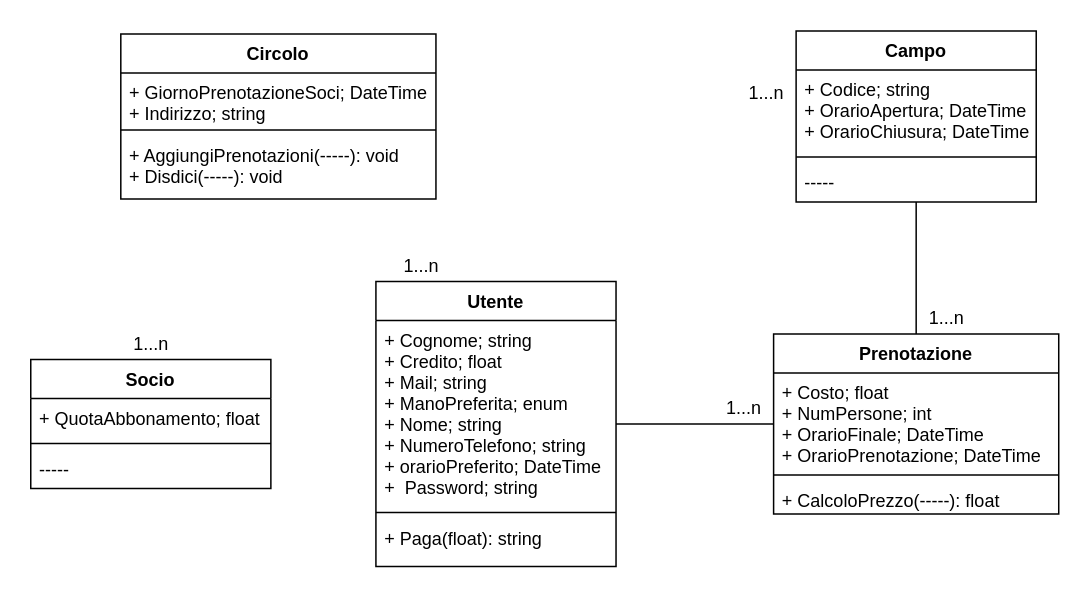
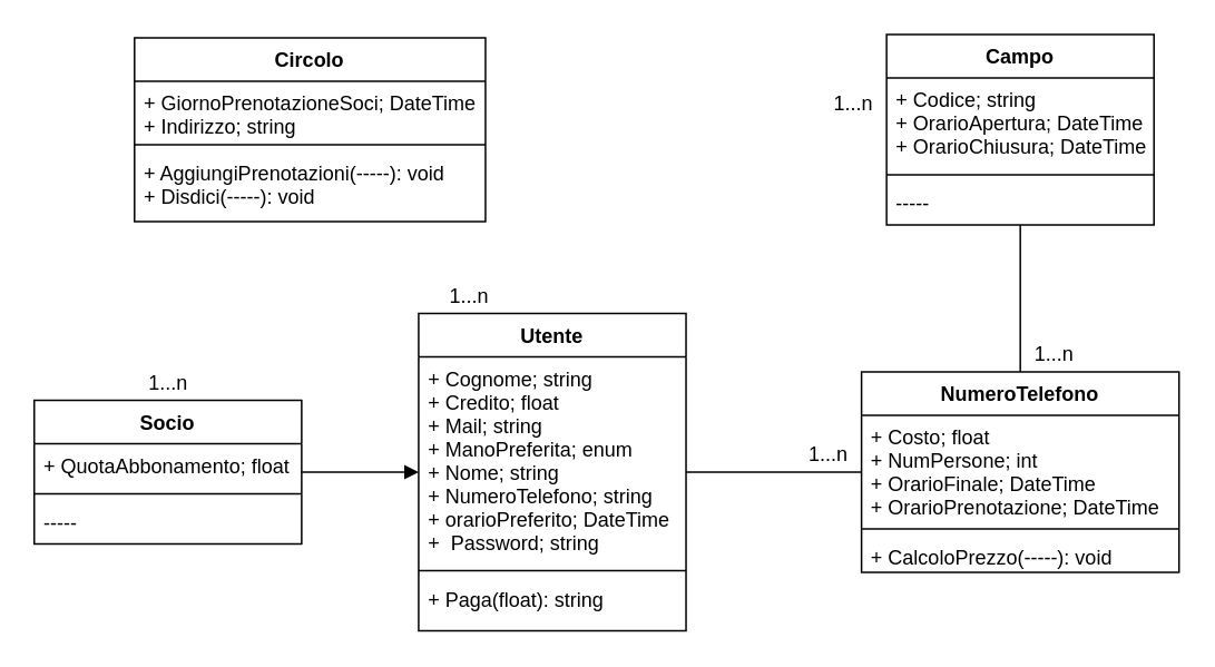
- <mxCell id="14" value="Prenotazione" style="swimlane;fontStyle=1;align=center;verticalAlign=top;childLayout=stackLayout;horizontal=1;startSize=26;horizontalStack=0;resizeParent=1;resizeParentMax=0;resizeLast=0;collapsible=1;marginBottom=0;" vertex="1" parent="1"><mxGeometry x="515" y="222" width="190" height="120" as="geometry" /></mxCell>
+ <mxCell id="14" value="NumeroTelefono" style="swimlane;fontStyle=1;align=center;verticalAlign=top;childLayout=stackLayout;horizontal=1;startSize=26;horizontalStack=0;resizeParent=1;resizeParentMax=0;resizeLast=0;collapsible=1;marginBottom=0;" vertex="1" parent="1"><mxGeometry x="515" y="222" width="190" height="120" as="geometry" /></mxCell>
+ <mxCell id="22" value="" style="endArrow=block;endFill=1;html=1;edgeStyle=orthogonalEdgeStyle;align=left;verticalAlign=top;" edge="1" parent="1" source="6" target="2"><mxGeometry x="-1" relative="1" as="geometry"><mxPoint x="300" y="102" as="sourcePoint" /><mxPoint x="460" y="102" as="targetPoint" /></mxGeometry></mxCell>
- <mxCell id="17" value="+ CalcoloPrezzo(-----): float" style="text;strokeColor=none;fillColor=none;align=left;verticalAlign=top;spacingLeft=4;spacingRight=4;overflow=hidden;rotatable=0;points=[[0,0.5],[1,0.5]];portConstraint=eastwest;" vertex="1" parent="14"><mxGeometry y="98" width="190" height="22" as="geometry" /></mxCell>
+ <mxCell id="17" value="+ CalcoloPrezzo(-----): void" style="text;strokeColor=none;fillColor=none;align=left;verticalAlign=top;spacingLeft=4;spacingRight=4;overflow=hidden;rotatable=0;points=[[0,0.5],[1,0.5]];portConstraint=eastwest;" vertex="1" parent="14"><mxGeometry y="98" width="190" height="22" as="geometry" /></mxCell>
